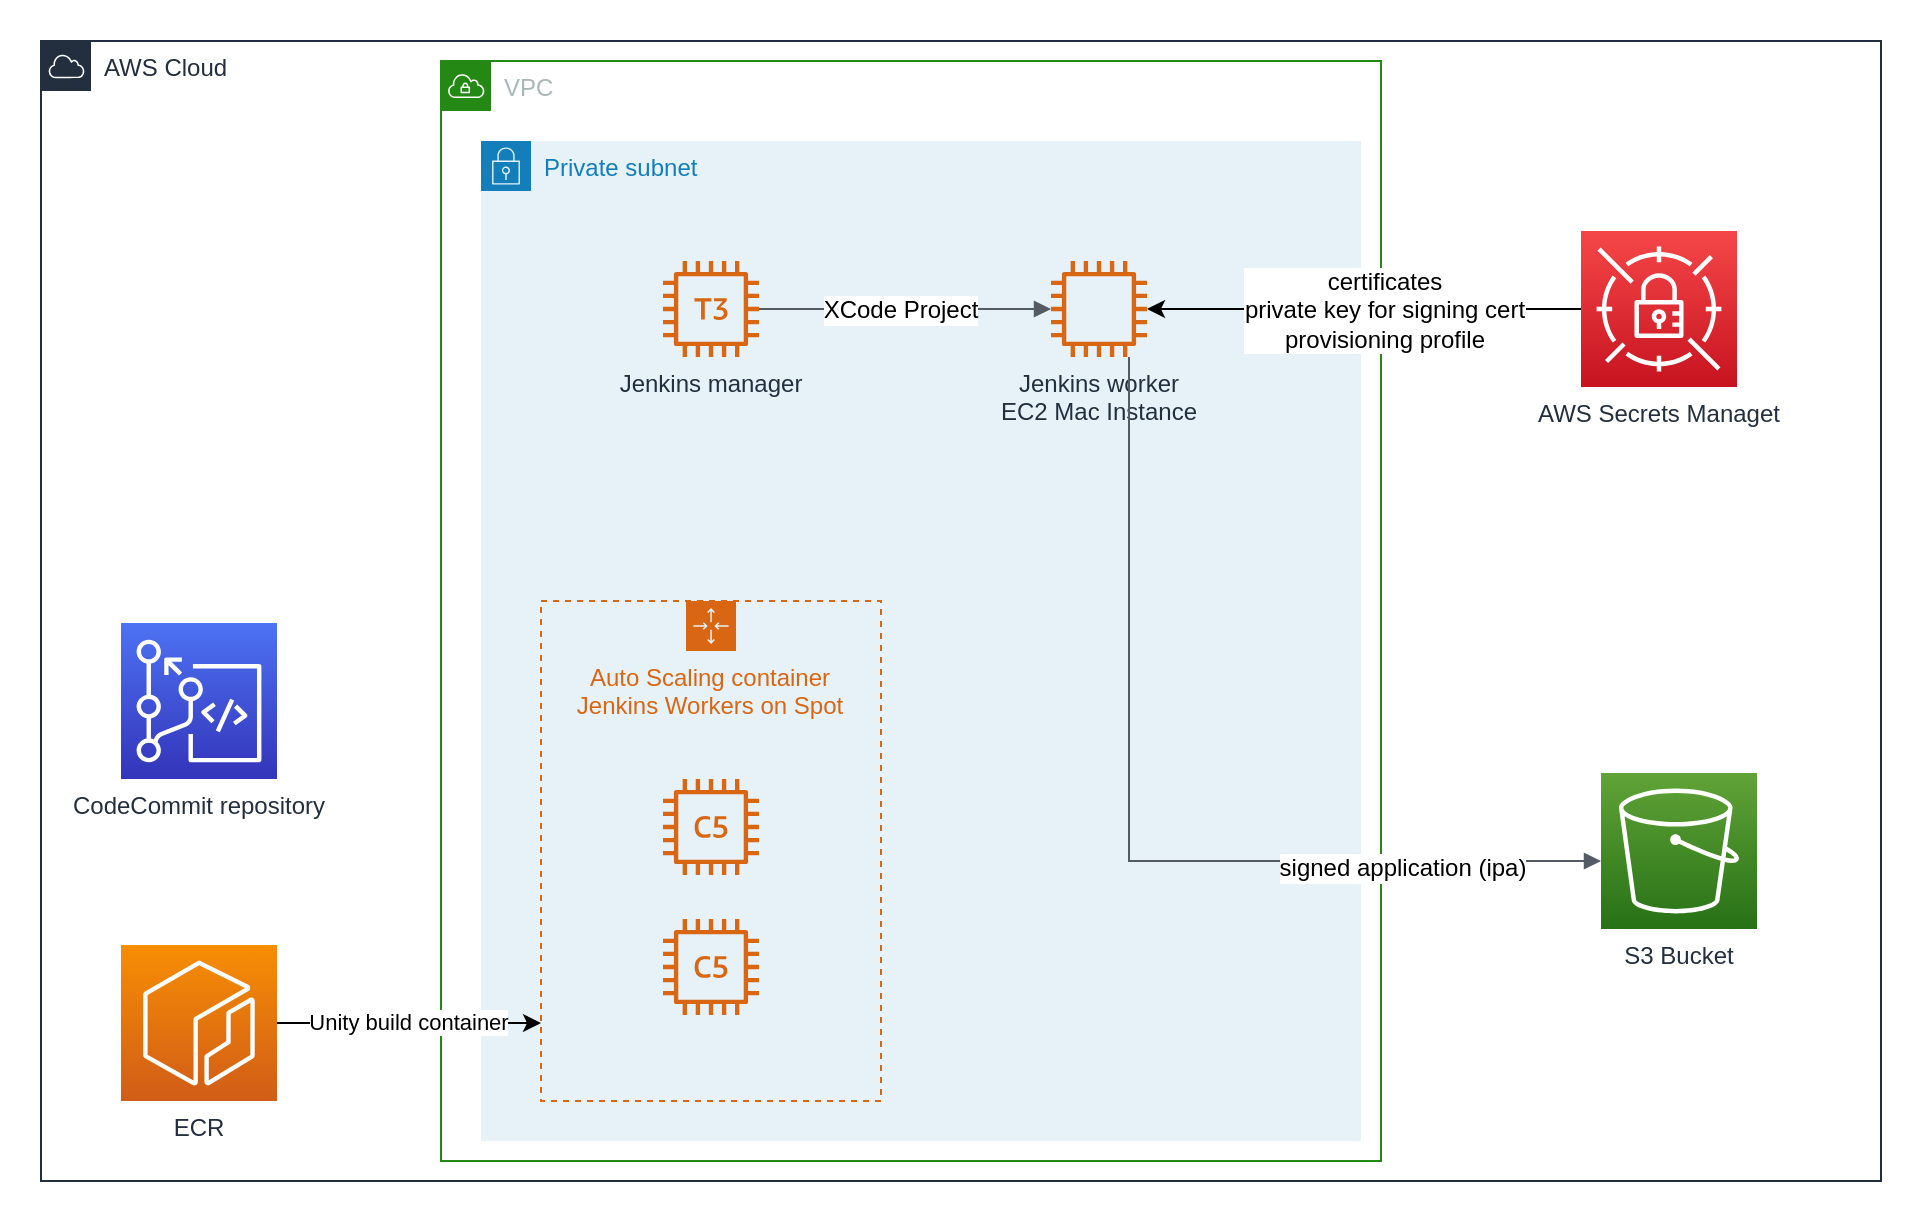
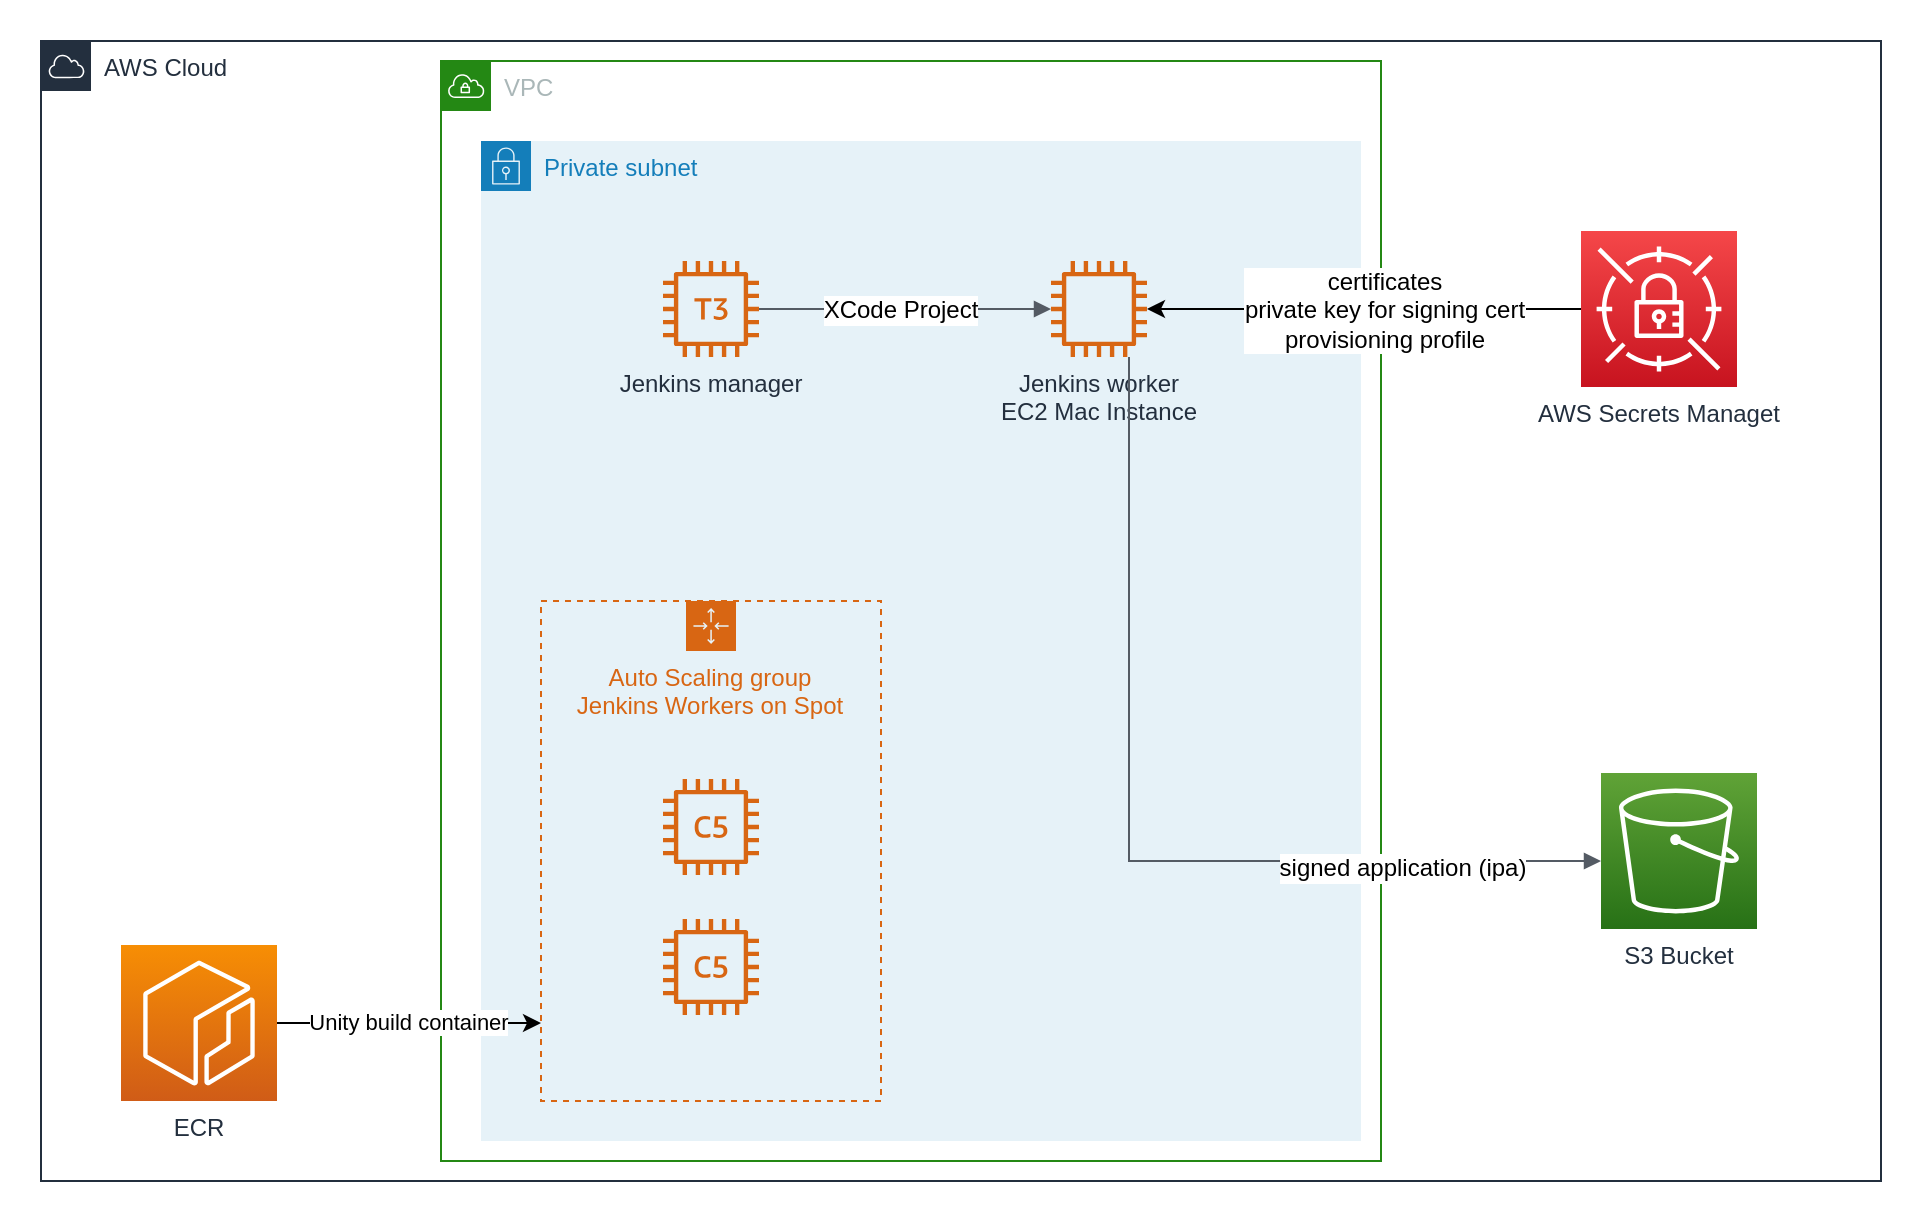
- <mxCell id="6" value="Auto Scaling container&lt;br&gt;Jenkins Workers on Spot" style="points=[[0,0],[0.25,0],[0.5,0],[0.75,0],[1,0],[1,0.25],[1,0.5],[1,0.75],[1,1],[0.75,1],[0.5,1],[0.25,1],[0,1],[0,0.75],[0,0.5],[0,0.25]];outlineConnect=0;gradientColor=none;html=1;whiteSpace=wrap;fontSize=12;fontStyle=0;shape=mxgraph.aws4.groupCenter;grIcon=mxgraph.aws4.group_auto_scaling_group;grStroke=1;strokeColor=#D86613;fillColor=none;verticalAlign=top;align=center;fontColor=#D86613;dashed=1;spacingTop=25;" parent="1" vertex="1"><mxGeometry x="270" y="300" width="170" height="250" as="geometry" /></mxCell>
+ <mxCell id="6" value="Auto Scaling group&lt;br&gt;Jenkins Workers on Spot" style="points=[[0,0],[0.25,0],[0.5,0],[0.75,0],[1,0],[1,0.25],[1,0.5],[1,0.75],[1,1],[0.75,1],[0.5,1],[0.25,1],[0,1],[0,0.75],[0,0.5],[0,0.25]];outlineConnect=0;gradientColor=none;html=1;whiteSpace=wrap;fontSize=12;fontStyle=0;shape=mxgraph.aws4.groupCenter;grIcon=mxgraph.aws4.group_auto_scaling_group;grStroke=1;strokeColor=#D86613;fillColor=none;verticalAlign=top;align=center;fontColor=#D86613;dashed=1;spacingTop=25;" parent="1" vertex="1"><mxGeometry x="270" y="300" width="170" height="250" as="geometry" /></mxCell>
- <mxCell id="5" value="CodeCommit repository" style="outlineConnect=0;fontColor=#232F3E;gradientColor=#4D72F3;gradientDirection=north;fillColor=#3334B9;strokeColor=#ffffff;dashed=0;verticalLabelPosition=bottom;verticalAlign=top;align=center;html=1;fontSize=12;fontStyle=0;aspect=fixed;shape=mxgraph.aws4.resourceIcon;resIcon=mxgraph.aws4.codecommit;" parent="1" vertex="1"><mxGeometry x="60" y="311" width="78" height="78" as="geometry" /></mxCell>
